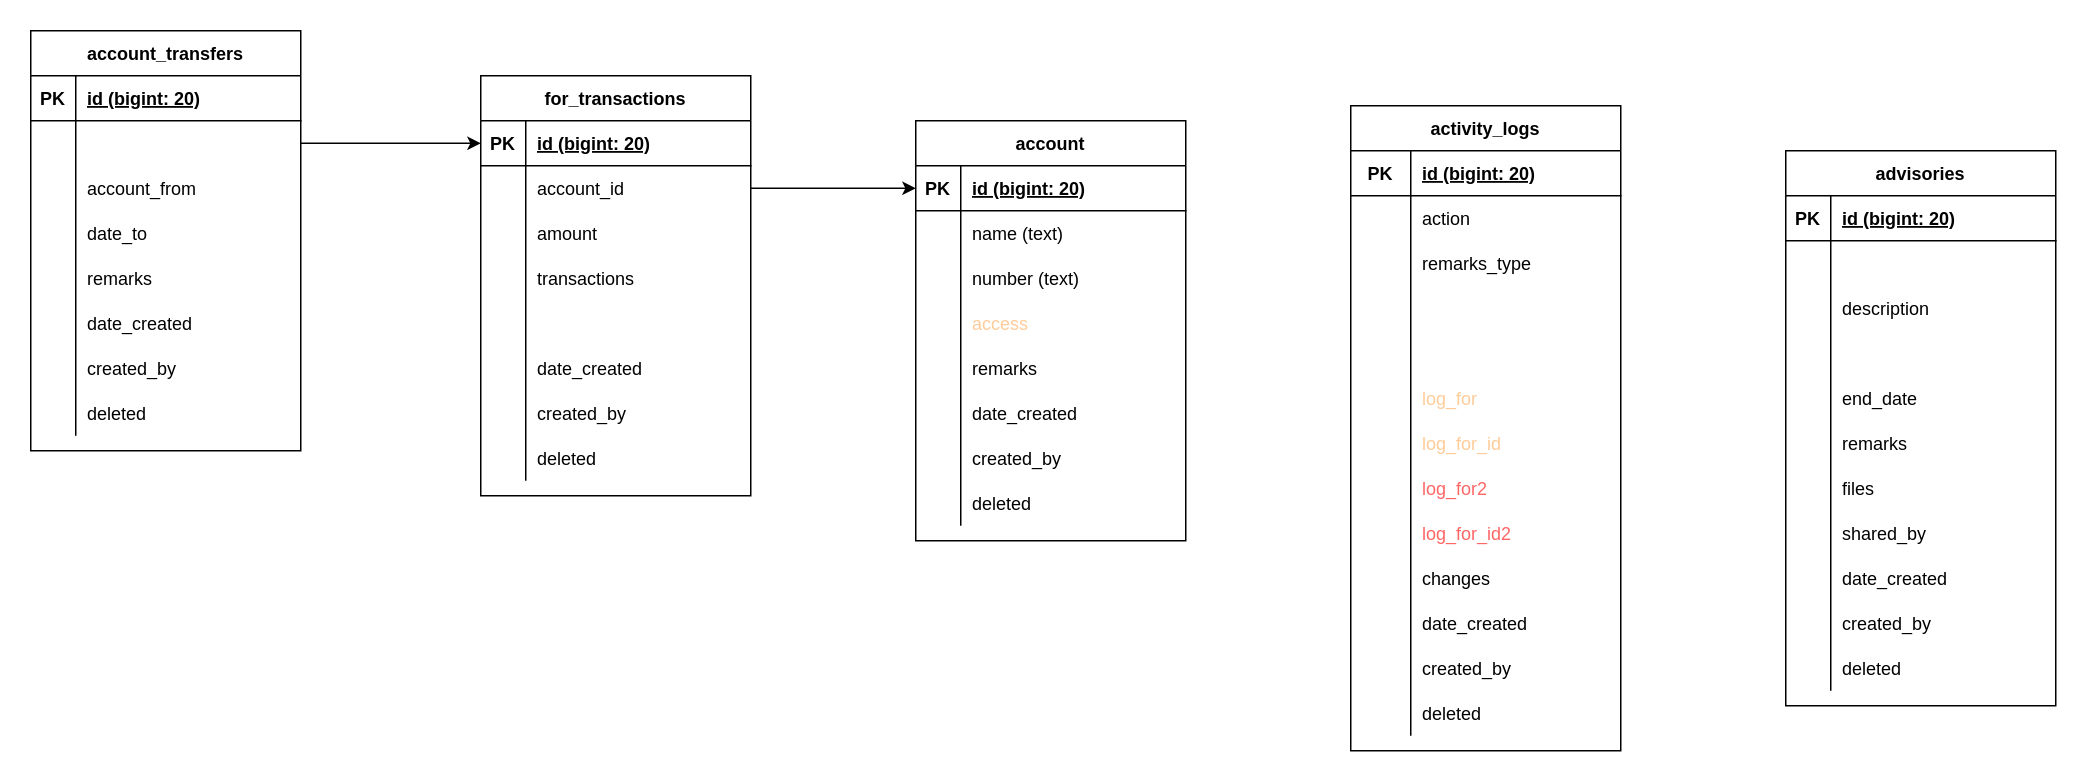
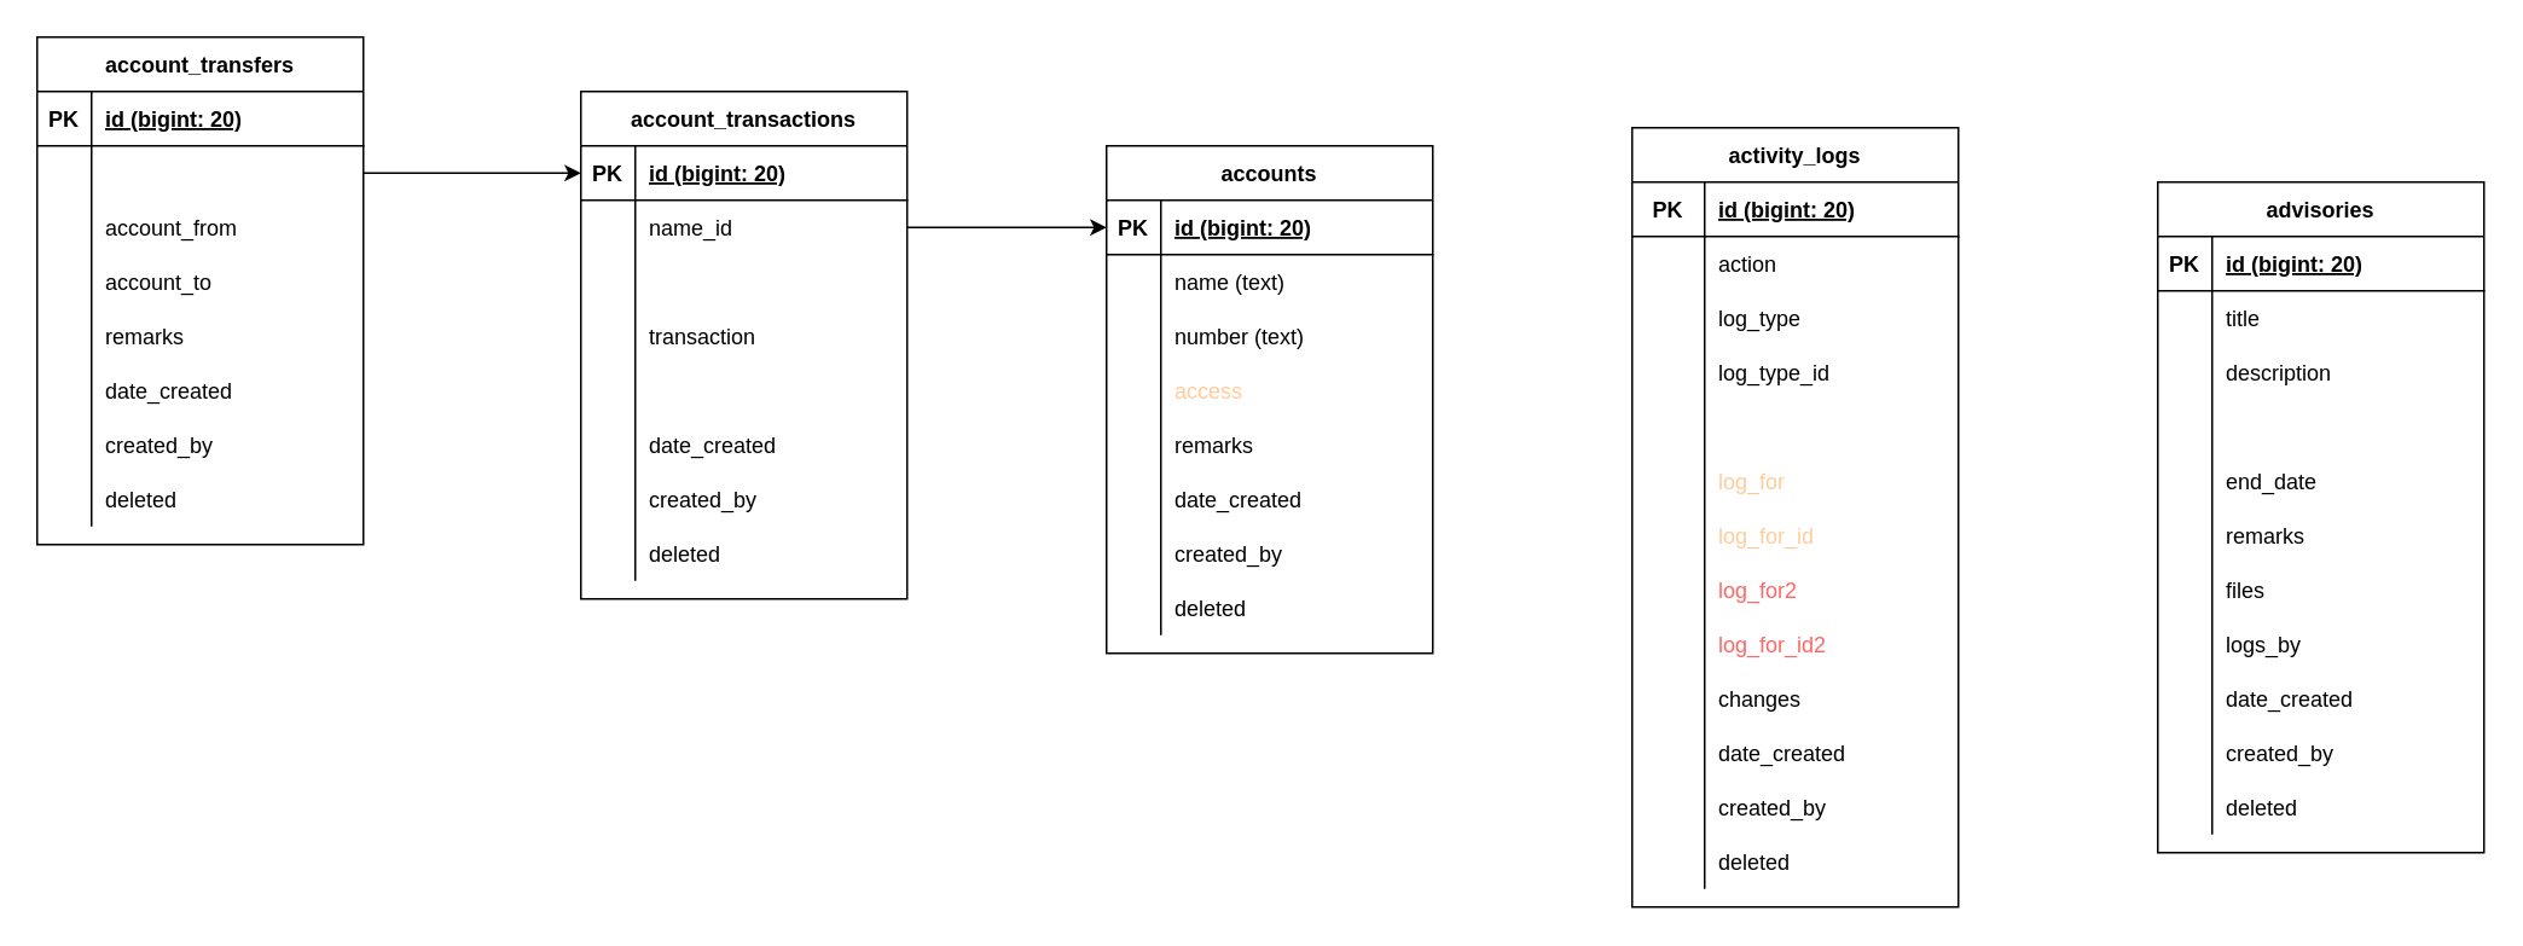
- <mxCell id="27" value="for_transactions" style="shape=table;startSize=30;container=1;collapsible=1;childLayout=tableLayout;fixedRows=1;rowLines=0;fontStyle=1;align=center;resizeLast=1;" vertex="1" parent="1"><mxGeometry x="320" y="50" width="180" height="280" as="geometry" /></mxCell>
+ <mxCell id="27" value="account_transactions" style="shape=table;startSize=30;container=1;collapsible=1;childLayout=tableLayout;fixedRows=1;rowLines=0;fontStyle=1;align=center;resizeLast=1;" vertex="1" parent="1"><mxGeometry x="320" y="50" width="180" height="280" as="geometry" /></mxCell>
- <mxCell id="2" value="account" style="shape=table;startSize=30;container=1;collapsible=1;childLayout=tableLayout;fixedRows=1;rowLines=0;fontStyle=1;align=center;resizeLast=1;" vertex="1" parent="1"><mxGeometry x="610" y="80" width="180" height="280" as="geometry" /></mxCell>
+ <mxCell id="2" value="accounts" style="shape=table;startSize=30;container=1;collapsible=1;childLayout=tableLayout;fixedRows=1;rowLines=0;fontStyle=1;align=center;resizeLast=1;" vertex="1" parent="1"><mxGeometry x="610" y="80" width="180" height="280" as="geometry" /></mxCell>
- <mxCell id="33" value="account_id" style="shape=partialRectangle;connectable=0;fillColor=none;top=0;left=0;bottom=0;right=0;align=left;spacingLeft=6;overflow=hidden;" vertex="1" parent="31"><mxGeometry x="30" width="150" height="30" as="geometry" /></mxCell>
+ <mxCell id="33" value="name_id" style="shape=partialRectangle;connectable=0;fillColor=none;top=0;left=0;bottom=0;right=0;align=left;spacingLeft=6;overflow=hidden;" vertex="1" parent="31"><mxGeometry x="30" width="150" height="30" as="geometry" /></mxCell>
- <mxCell id="36" value="amount" style="shape=partialRectangle;connectable=0;fillColor=none;top=0;left=0;bottom=0;right=0;align=left;spacingLeft=6;overflow=hidden;" vertex="1" parent="34"><mxGeometry x="30" width="150" height="30" as="geometry" /></mxCell>
- <mxCell id="102" value="date_to" style="shape=partialRectangle;connectable=0;fillColor=none;top=0;left=0;bottom=0;right=0;align=left;spacingLeft=6;overflow=hidden;" vertex="1" parent="100"><mxGeometry x="30" width="150" height="30" as="geometry" /></mxCell>
+ <mxCell id="102" value="account_to" style="shape=partialRectangle;connectable=0;fillColor=none;top=0;left=0;bottom=0;right=0;align=left;spacingLeft=6;overflow=hidden;" vertex="1" parent="100"><mxGeometry x="30" width="150" height="30" as="geometry" /></mxCell>
+ <mxCell id="122" value="title" style="shape=partialRectangle;connectable=0;fillColor=none;top=0;left=0;bottom=0;right=0;align=left;spacingLeft=6;overflow=hidden;" vertex="1" parent="120"><mxGeometry x="30" width="150" height="30" as="geometry" /></mxCell>
- <mxCell id="60" value="remarks_type" style="shape=partialRectangle;connectable=0;fillColor=none;top=0;left=0;bottom=0;right=0;align=left;spacingLeft=6;overflow=hidden;" vertex="1" parent="58"><mxGeometry x="40" width="140" height="30" as="geometry" /></mxCell>
+ <mxCell id="60" value="log_type" style="shape=partialRectangle;connectable=0;fillColor=none;top=0;left=0;bottom=0;right=0;align=left;spacingLeft=6;overflow=hidden;" vertex="1" parent="58"><mxGeometry x="40" width="140" height="30" as="geometry" /></mxCell>
- <mxCell id="39" value="transactions" style="shape=partialRectangle;connectable=0;fillColor=none;top=0;left=0;bottom=0;right=0;align=left;spacingLeft=6;overflow=hidden;" vertex="1" parent="37"><mxGeometry x="30" width="150" height="30" as="geometry" /></mxCell>
+ <mxCell id="39" value="transaction" style="shape=partialRectangle;connectable=0;fillColor=none;top=0;left=0;bottom=0;right=0;align=left;spacingLeft=6;overflow=hidden;" vertex="1" parent="37"><mxGeometry x="30" width="150" height="30" as="geometry" /></mxCell>
+ <mxCell id="63" value="log_type_id" style="shape=partialRectangle;connectable=0;fillColor=none;top=0;left=0;bottom=0;right=0;align=left;spacingLeft=6;overflow=hidden;" vertex="1" parent="61"><mxGeometry x="40" width="140" height="30" as="geometry" /></mxCell>
- <mxCell id="139" value="shared_by" style="shape=partialRectangle;connectable=0;fillColor=none;top=0;left=0;bottom=0;right=0;align=left;spacingLeft=6;overflow=hidden;" vertex="1" parent="137"><mxGeometry x="30" width="150" height="30" as="geometry" /></mxCell>
+ <mxCell id="139" value="logs_by" style="shape=partialRectangle;connectable=0;fillColor=none;top=0;left=0;bottom=0;right=0;align=left;spacingLeft=6;overflow=hidden;" vertex="1" parent="137"><mxGeometry x="30" width="150" height="30" as="geometry" /></mxCell>
